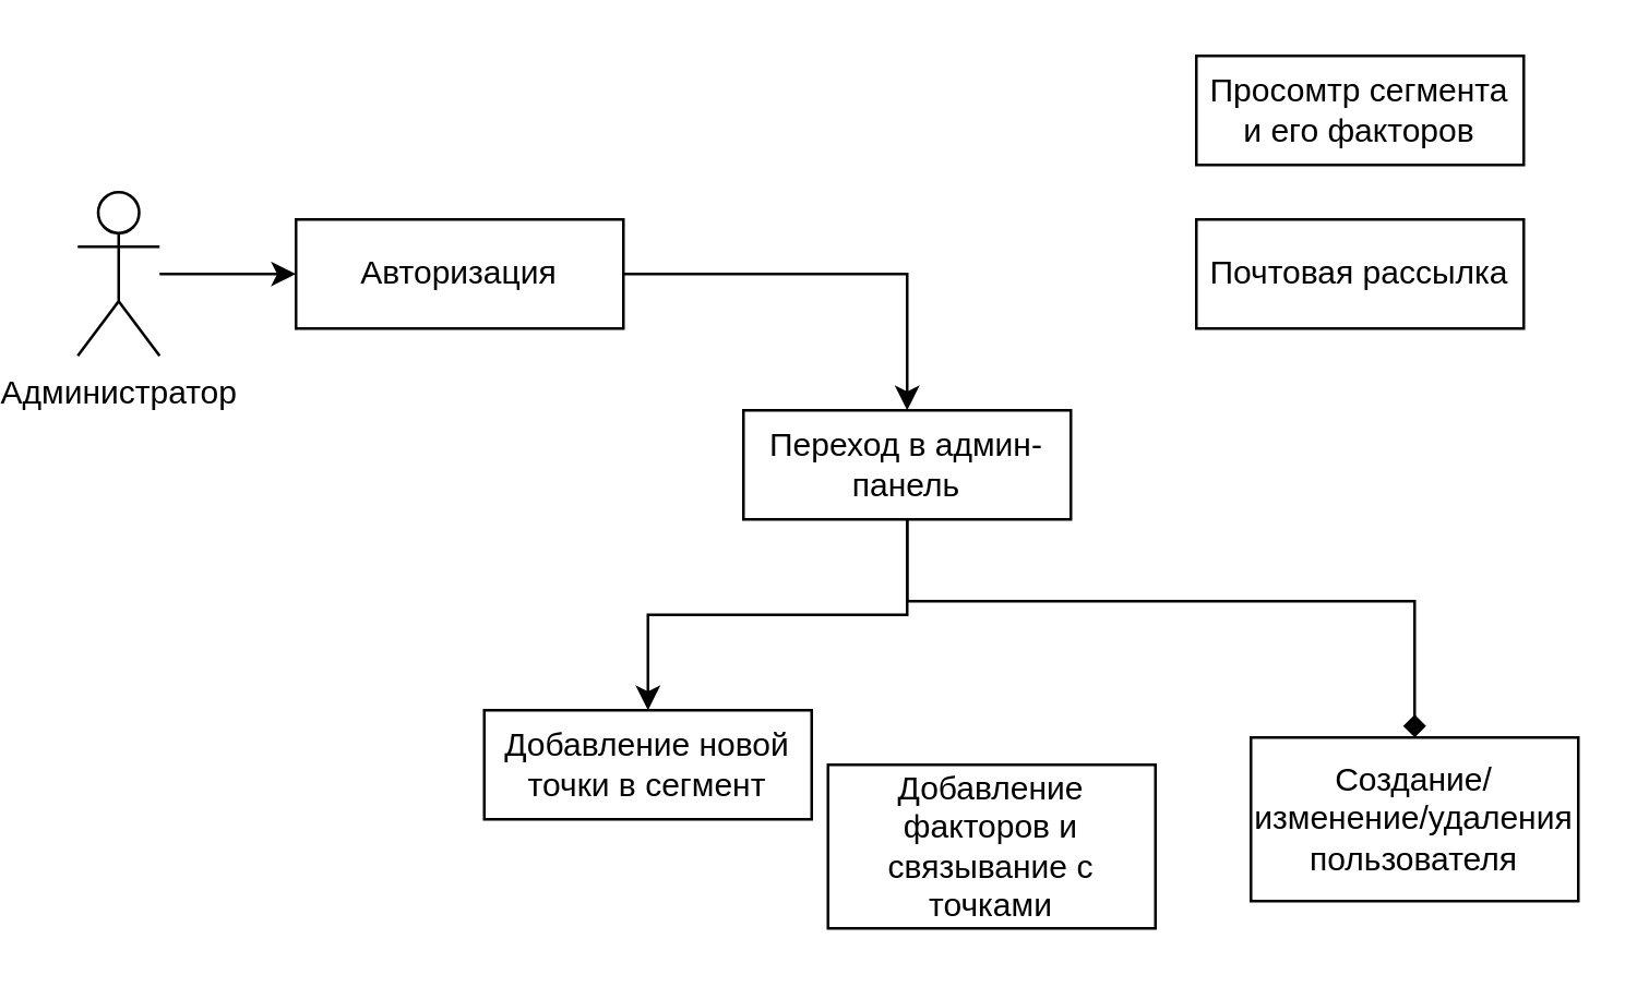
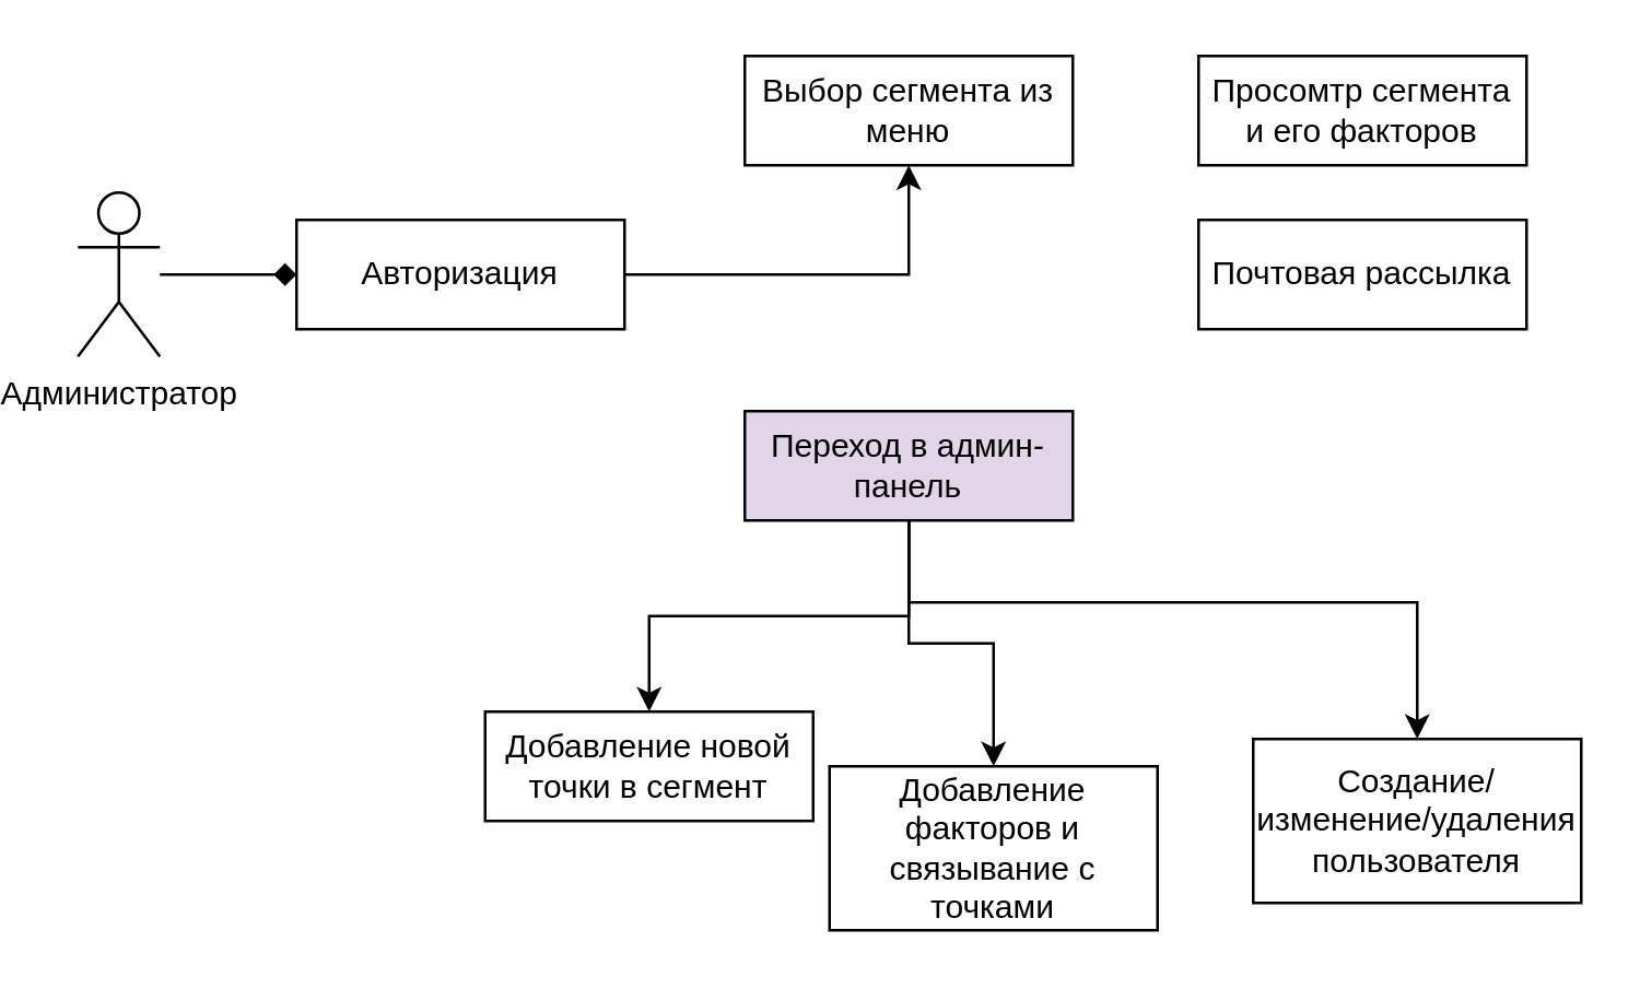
+ <mxCell id="15" value="Выбор сегмента из меню" style="rounded=0;whiteSpace=wrap;html=1;" vertex="1" parent="1"><mxGeometry x="264" y="20" width="120" height="40" as="geometry" /></mxCell>
+ <mxCell id="4" value="" style="edgeStyle=orthogonalEdgeStyle;rounded=0;orthogonalLoop=1;jettySize=auto;html=1;" edge="1" parent="1" source="6" target="15"><mxGeometry relative="1" as="geometry" /></mxCell>
- <mxCell id="2" style="edgeStyle=orthogonalEdgeStyle;rounded=0;orthogonalLoop=1;jettySize=auto;html=1;" edge="1" parent="1" source="3" target="6"><mxGeometry relative="1" as="geometry" /></mxCell>
+ <mxCell id="2" style="edgeStyle=orthogonalEdgeStyle;rounded=0;orthogonalLoop=1;jettySize=auto;html=1;endArrow=diamond;" edge="1" parent="1" source="3" target="6"><mxGeometry relative="1" as="geometry" /></mxCell>
- <mxCell id="5" value="" style="edgeStyle=orthogonalEdgeStyle;rounded=0;orthogonalLoop=1;jettySize=auto;html=1;" edge="1" parent="1" source="6" target="11"><mxGeometry relative="1" as="geometry" /></mxCell>
- <mxCell id="11" value="Переход в админ-панель" style="rounded=0;whiteSpace=wrap;html=1;" vertex="1" parent="1"><mxGeometry x="264" y="150" width="120" height="40" as="geometry" /></mxCell>
+ <mxCell id="11" value="Переход в админ-панель" style="rounded=0;whiteSpace=wrap;html=1;fillColor=#e1d5e7;" vertex="1" parent="1"><mxGeometry x="264" y="150" width="120" height="40" as="geometry" /></mxCell>
+ <mxCell id="9" value="" style="edgeStyle=orthogonalEdgeStyle;rounded=0;orthogonalLoop=1;jettySize=auto;html=1;" edge="1" parent="1" source="11" target="13"><mxGeometry relative="1" as="geometry" /></mxCell>
- <mxCell id="10" style="edgeStyle=orthogonalEdgeStyle;rounded=0;orthogonalLoop=1;jettySize=auto;html=1;endArrow=diamond;" edge="1" parent="1" source="11" target="12"><mxGeometry relative="1" as="geometry"><Array as="points"><mxPoint x="324" y="220" /><mxPoint x="510" y="220" /></Array></mxGeometry></mxCell>
+ <mxCell id="10" style="edgeStyle=orthogonalEdgeStyle;rounded=0;orthogonalLoop=1;jettySize=auto;html=1;" edge="1" parent="1" source="11" target="12"><mxGeometry relative="1" as="geometry"><Array as="points"><mxPoint x="324" y="220" /><mxPoint x="510" y="220" /></Array></mxGeometry></mxCell>
